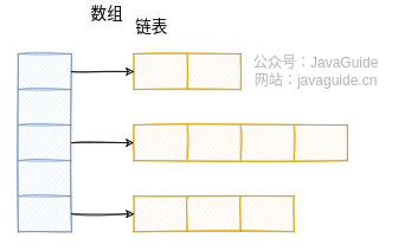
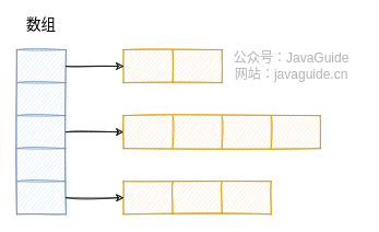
- <mxCell id="13" value="&lt;font style=&quot;font-size: 18px&quot;&gt;数组&lt;/font&gt;" style="text;html=1;strokeColor=none;fillColor=none;align=center;verticalAlign=middle;whiteSpace=wrap;rounded=0;sketch=1;" vertex="1" parent="1"><mxGeometry x="100" y="5" width="40" height="20" as="geometry" /></mxCell>
+ <mxCell id="13" value="&lt;font style=&quot;font-size: 18px&quot;&gt;数组&lt;/font&gt;" style="text;html=1;strokeColor=none;fillColor=none;align=center;verticalAlign=middle;whiteSpace=wrap;rounded=0;sketch=1;" vertex="1" parent="1"><mxGeometry x="30" y="20" width="40" height="20" as="geometry" /></mxCell>
- <mxCell id="32" value="&lt;font style=&quot;font-size: 18px&quot;&gt;链表&lt;/font&gt;" style="text;html=1;strokeColor=none;fillColor=none;align=center;verticalAlign=middle;whiteSpace=wrap;rounded=0;sketch=1;" vertex="1" parent="1"><mxGeometry x="150" y="20" width="40" height="20" as="geometry" /></mxCell>
